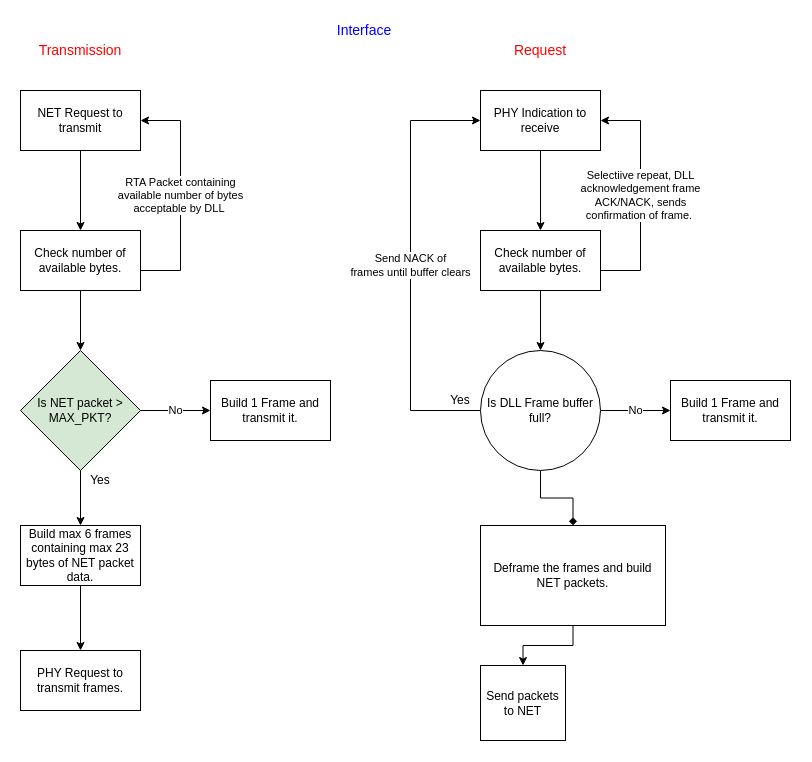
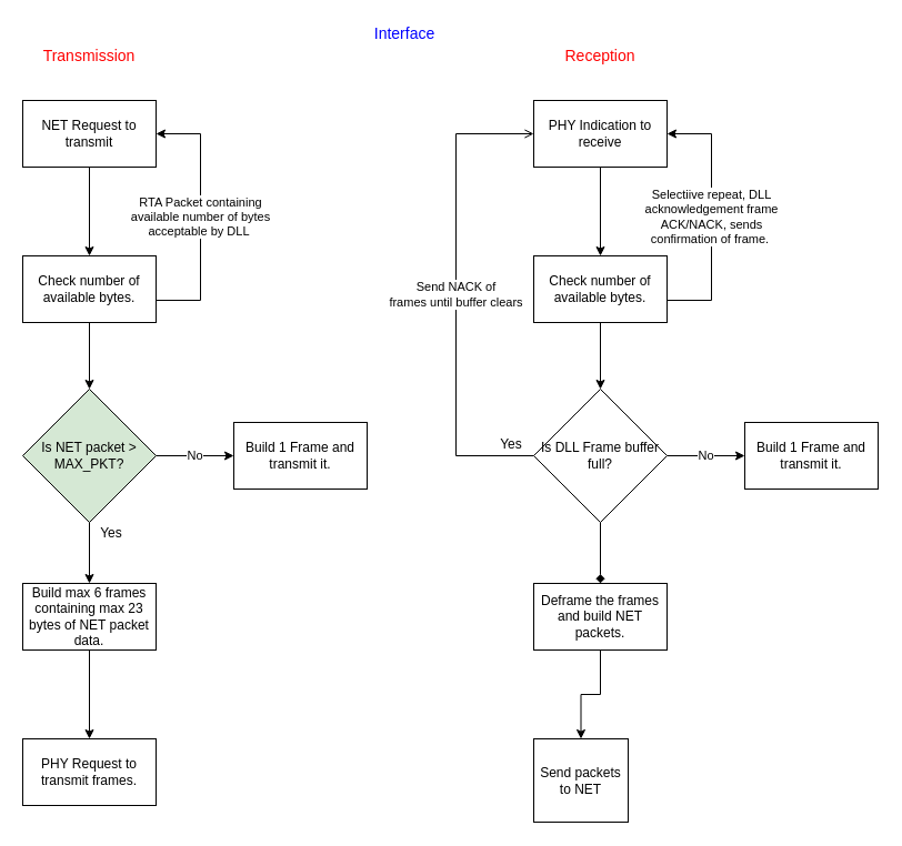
- <mxCell id="30" value="Request" style="text;html=1;strokeColor=none;fillColor=none;align=center;verticalAlign=middle;whiteSpace=wrap;rounded=0;fontSize=14;fontColor=#FF0000;" vertex="1" parent="1"><mxGeometry x="520" y="40" width="40" height="20" as="geometry" /></mxCell>
+ <mxCell id="30" value="Reception" style="text;html=1;strokeColor=none;fillColor=none;align=center;verticalAlign=middle;whiteSpace=wrap;rounded=0;fontSize=14;fontColor=#FF0000;" vertex="1" parent="1"><mxGeometry x="520" y="40" width="40" height="20" as="geometry" /></mxCell>
- <mxCell id="17" value="Send NACK of &lt;br&gt;frames until buffer clears" style="edgeStyle=orthogonalEdgeStyle;rounded=0;orthogonalLoop=1;jettySize=auto;html=1;entryX=0;entryY=0.5;entryDx=0;entryDy=0;" edge="1" parent="1" source="18" target="14"><mxGeometry relative="1" as="geometry"><Array as="points"><mxPoint x="410" y="410" /><mxPoint x="410" y="120" /></Array></mxGeometry></mxCell>
+ <mxCell id="17" value="Send NACK of &lt;br&gt;frames until buffer clears" style="edgeStyle=orthogonalEdgeStyle;rounded=0;orthogonalLoop=1;jettySize=auto;html=1;entryX=0;entryY=0.5;entryDx=0;entryDy=0;endArrow=open;" edge="1" parent="1" source="18" target="14"><mxGeometry relative="1" as="geometry"><Array as="points"><mxPoint x="410" y="410" /><mxPoint x="410" y="120" /></Array></mxGeometry></mxCell>
- <mxCell id="18" value="Is DLL Frame buffer full?" style="ellipse;whiteSpace=wrap;html=1;" vertex="1" parent="1"><mxGeometry x="480" y="350" width="120" height="120" as="geometry" /></mxCell>
+ <mxCell id="18" value="Is DLL Frame buffer full?" style="rhombus;whiteSpace=wrap;html=1;" vertex="1" parent="1"><mxGeometry x="480" y="350" width="120" height="120" as="geometry" /></mxCell>
- <mxCell id="24" value="Deframe the frames and build NET packets." style="whiteSpace=wrap;html=1;" vertex="1" parent="1"><mxGeometry x="480" y="525" width="185" height="100" as="geometry" /></mxCell>
+ <mxCell id="24" value="Deframe the frames and build NET packets." style="whiteSpace=wrap;html=1;" vertex="1" parent="1"><mxGeometry x="480" y="525" width="120" height="60" as="geometry" /></mxCell>
- <mxCell id="25" value="PHY Request to transmit frames." style="whiteSpace=wrap;html=1;" vertex="1" parent="1"><mxGeometry x="20" y="650" width="120" height="60" as="geometry" /></mxCell>
+ <mxCell id="25" value="PHY Request to transmit frames." style="whiteSpace=wrap;html=1;" vertex="1" parent="1"><mxGeometry x="20" y="665" width="120" height="60" as="geometry" /></mxCell>
